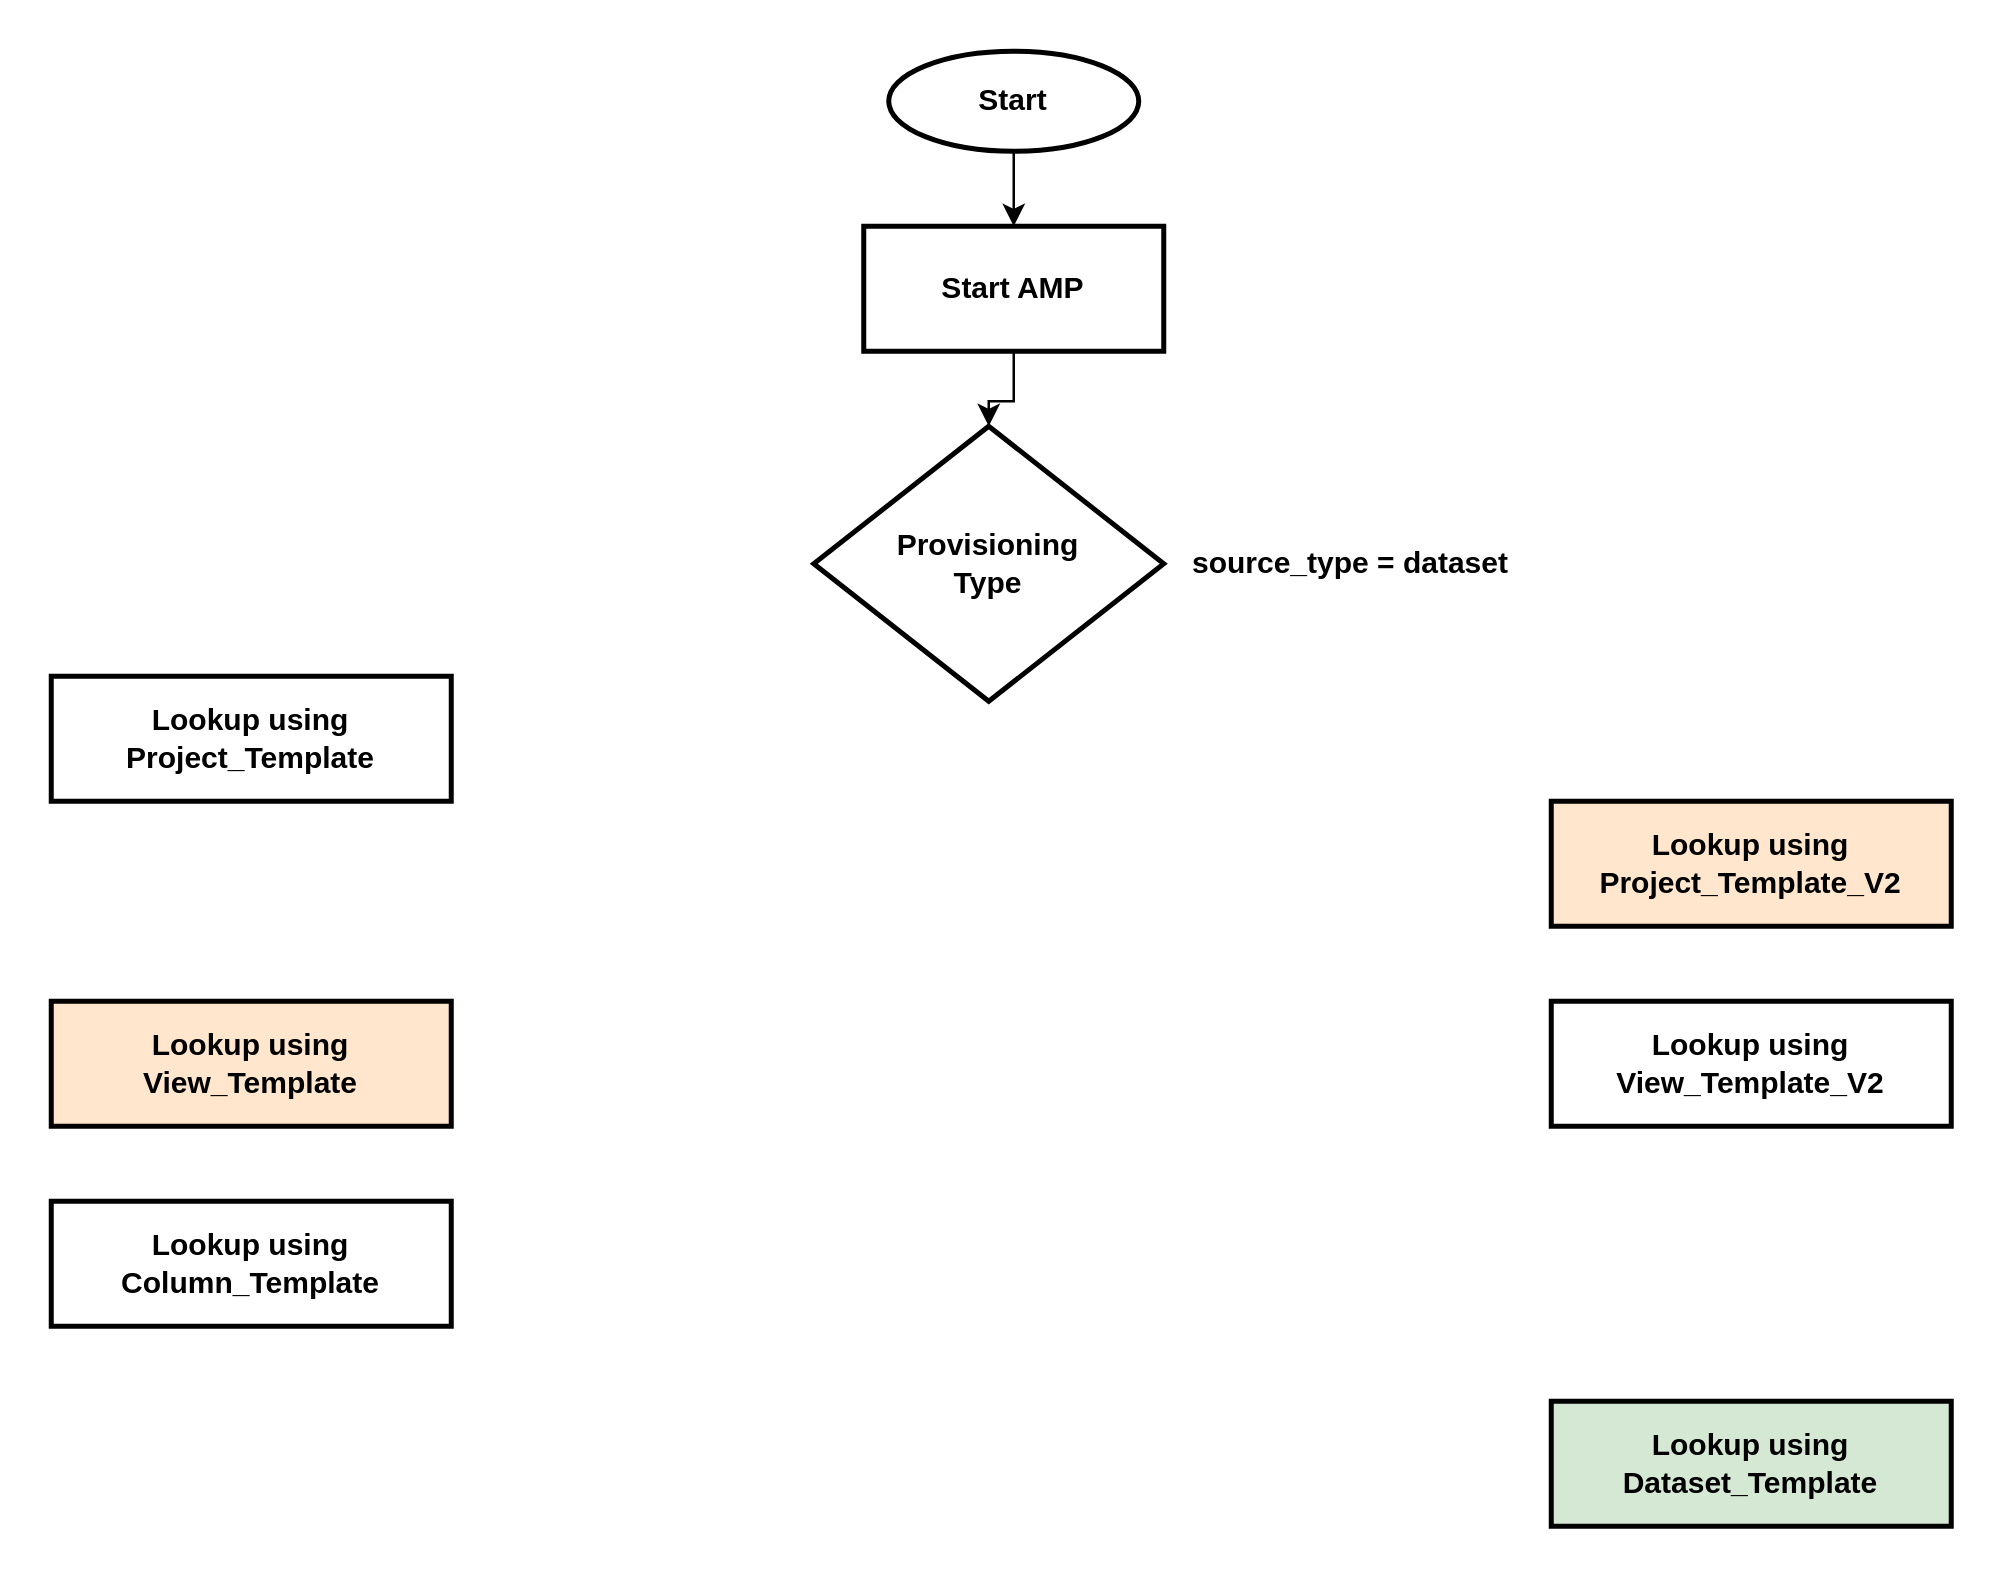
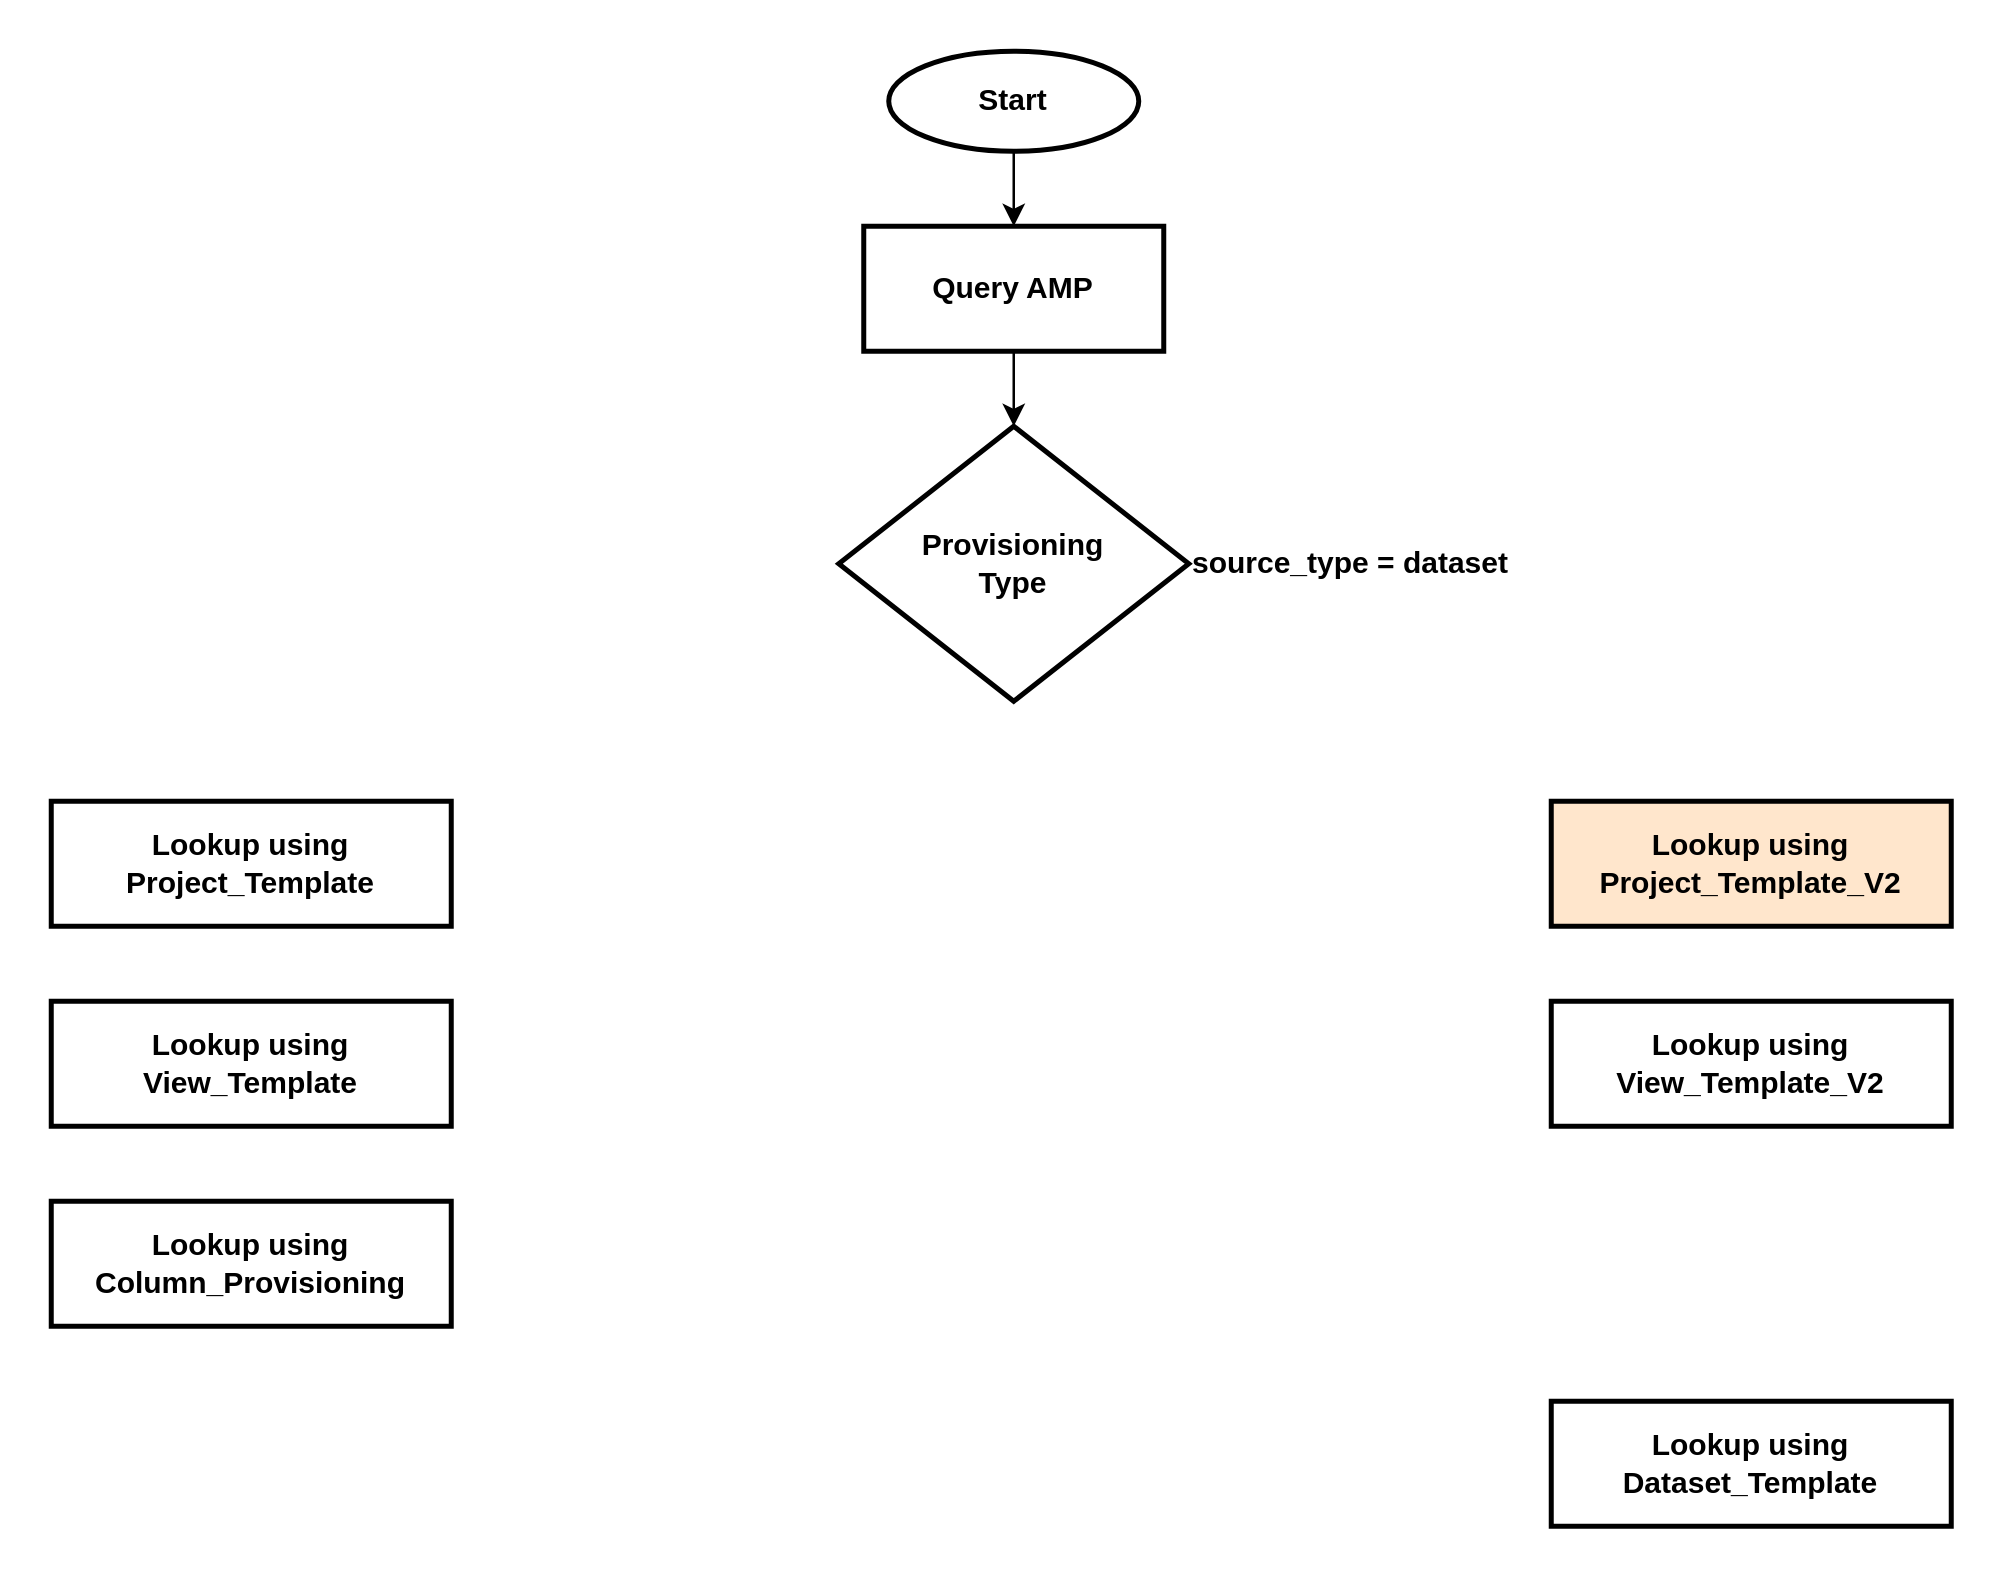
- <mxCell id="6" value="&lt;font size=&quot;1&quot;&gt;&lt;b style=&quot;font-size: 12px;&quot;&gt;Start AMP&lt;/b&gt;&lt;/font&gt;" style="rounded=1;whiteSpace=wrap;html=1;absoluteArcSize=1;arcSize=0;strokeWidth=2;" vertex="1" parent="1"><mxGeometry x="345" y="90" width="120" height="50" as="geometry" /></mxCell>
+ <mxCell id="6" value="&lt;font size=&quot;1&quot;&gt;&lt;b style=&quot;font-size: 12px;&quot;&gt;Query AMP&lt;/b&gt;&lt;/font&gt;" style="rounded=1;whiteSpace=wrap;html=1;absoluteArcSize=1;arcSize=0;strokeWidth=2;" vertex="1" parent="1"><mxGeometry x="345" y="90" width="120" height="50" as="geometry" /></mxCell>
- <mxCell id="2" value="&lt;b style=&quot;&quot;&gt;Provisioning &lt;br&gt;Type&lt;/b&gt;" style="strokeWidth=2;html=1;shape=mxgraph.flowchart.decision;whiteSpace=wrap;" vertex="1" parent="1"><mxGeometry x="325" y="170" width="140" height="110" as="geometry" /></mxCell>
+ <mxCell id="2" value="&lt;b style=&quot;&quot;&gt;Provisioning &lt;br&gt;Type&lt;/b&gt;" style="strokeWidth=2;html=1;shape=mxgraph.flowchart.decision;whiteSpace=wrap;" vertex="1" parent="1"><mxGeometry x="335" y="170" width="140" height="110" as="geometry" /></mxCell>
- <mxCell id="8" value="&lt;div class=&quot;O0&quot;&gt;&lt;b&gt;Lookup using Project_Template&lt;/b&gt;&lt;/div&gt;" style="rounded=1;whiteSpace=wrap;html=1;absoluteArcSize=1;arcSize=0;strokeWidth=2;" vertex="1" parent="1"><mxGeometry x="20" y="270" width="160" height="50" as="geometry" /></mxCell>
+ <mxCell id="8" value="&lt;div class=&quot;O0&quot;&gt;&lt;b&gt;Lookup using Project_Template&lt;/b&gt;&lt;/div&gt;" style="rounded=1;whiteSpace=wrap;html=1;absoluteArcSize=1;arcSize=0;strokeWidth=2;" vertex="1" parent="1"><mxGeometry x="20" y="320" width="160" height="50" as="geometry" /></mxCell>
- <mxCell id="9" value="&lt;div class=&quot;O0&quot;&gt;&lt;b&gt;Lookup using View_Template&lt;/b&gt;&lt;/div&gt;" style="rounded=1;whiteSpace=wrap;html=1;absoluteArcSize=1;arcSize=0;strokeWidth=2;fillColor=#ffe6cc;" vertex="1" parent="1"><mxGeometry x="20" y="400" width="160" height="50" as="geometry" /></mxCell>
+ <mxCell id="9" value="&lt;div class=&quot;O0&quot;&gt;&lt;b&gt;Lookup using View_Template&lt;/b&gt;&lt;/div&gt;" style="rounded=1;whiteSpace=wrap;html=1;absoluteArcSize=1;arcSize=0;strokeWidth=2;" vertex="1" parent="1"><mxGeometry x="20" y="400" width="160" height="50" as="geometry" /></mxCell>
- <mxCell id="10" value="&lt;div class=&quot;O0&quot;&gt;&lt;b&gt;Lookup using Column_Template&lt;/b&gt;&lt;/div&gt;" style="rounded=1;whiteSpace=wrap;html=1;absoluteArcSize=1;arcSize=0;strokeWidth=2;" vertex="1" parent="1"><mxGeometry x="20" y="480" width="160" height="50" as="geometry" /></mxCell>
+ <mxCell id="10" value="&lt;div class=&quot;O0&quot;&gt;&lt;b&gt;Lookup using Column_Provisioning&lt;/b&gt;&lt;/div&gt;" style="rounded=1;whiteSpace=wrap;html=1;absoluteArcSize=1;arcSize=0;strokeWidth=2;" vertex="1" parent="1"><mxGeometry x="20" y="480" width="160" height="50" as="geometry" /></mxCell>
- <mxCell id="13" value="&lt;div class=&quot;O0&quot;&gt;&lt;b&gt;Lookup using Dataset_Template&lt;/b&gt;&lt;/div&gt;" style="rounded=1;whiteSpace=wrap;html=1;absoluteArcSize=1;arcSize=0;strokeWidth=2;fillColor=#d5e8d4;" vertex="1" parent="1"><mxGeometry x="620" y="560" width="160" height="50" as="geometry" /></mxCell>
+ <mxCell id="13" value="&lt;div class=&quot;O0&quot;&gt;&lt;b&gt;Lookup using Dataset_Template&lt;/b&gt;&lt;/div&gt;" style="rounded=1;whiteSpace=wrap;html=1;absoluteArcSize=1;arcSize=0;strokeWidth=2;" vertex="1" parent="1"><mxGeometry x="620" y="560" width="160" height="50" as="geometry" /></mxCell>
